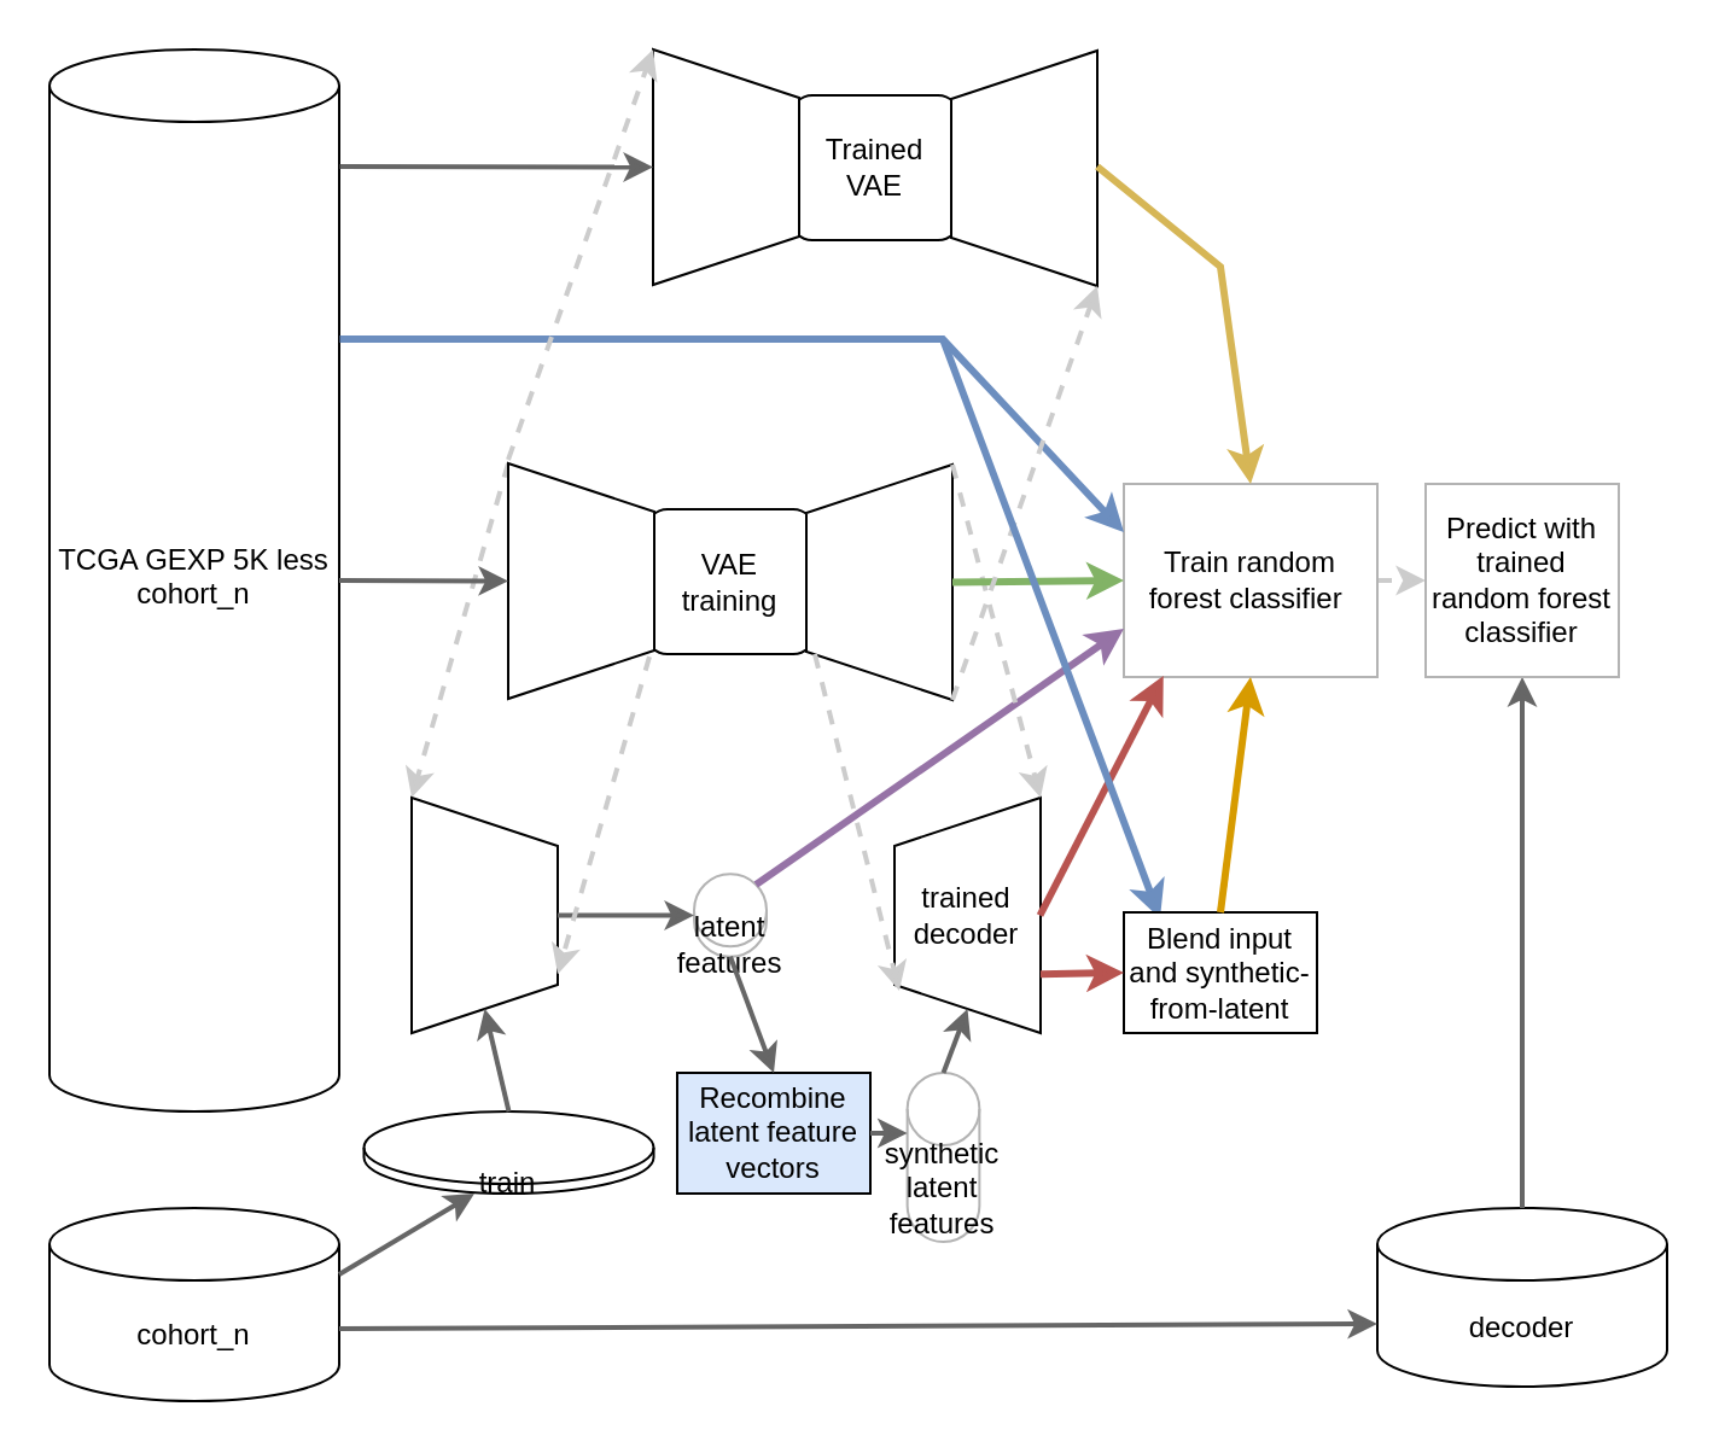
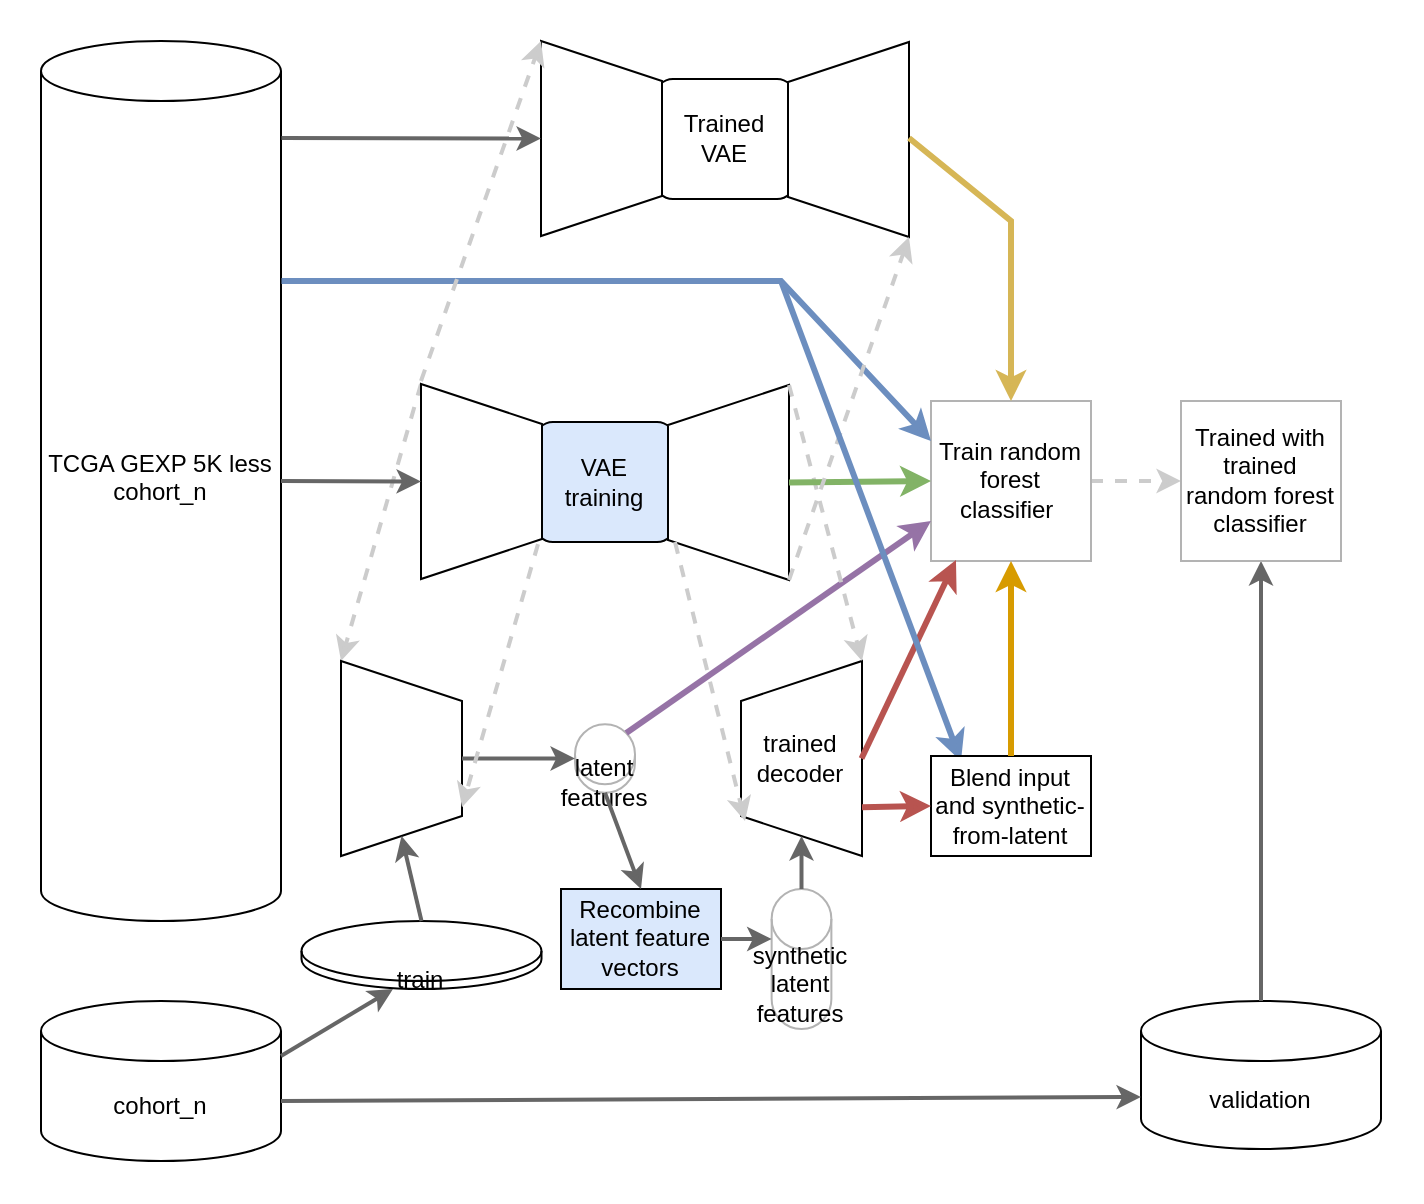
- <mxCell id="21" value="Train random forest classifier&amp;nbsp;" style="whiteSpace=wrap;html=1;aspect=fixed;strokeColor=#B3B3B3;" parent="1" vertex="1"><mxGeometry x="465" y="200" width="105" height="80" as="geometry" /></mxCell>
+ <mxCell id="21" value="Train random forest classifier&amp;nbsp;" style="whiteSpace=wrap;html=1;aspect=fixed;strokeColor=#B3B3B3;" parent="1" vertex="1"><mxGeometry x="465" y="200" width="80" height="80" as="geometry" /></mxCell>
- <mxCell id="25" value="Predict with trained random forest classifier" style="whiteSpace=wrap;html=1;aspect=fixed;strokeColor=#B3B3B3;" parent="1" vertex="1"><mxGeometry x="590" y="200" width="80" height="80" as="geometry" /></mxCell>
+ <mxCell id="25" value="Trained with trained random forest classifier" style="whiteSpace=wrap;html=1;aspect=fixed;strokeColor=#B3B3B3;" parent="1" vertex="1"><mxGeometry x="590" y="200" width="80" height="80" as="geometry" /></mxCell>
- <mxCell id="18" value="VAE&lt;br&gt;training" style="rounded=1;whiteSpace=wrap;html=1;" parent="17" vertex="1"><mxGeometry x="57" y="19" width="70" height="60" as="geometry" /></mxCell>
+ <mxCell id="18" value="VAE&lt;br&gt;training" style="rounded=1;whiteSpace=wrap;html=1;fillColor=#dae8fc;" parent="17" vertex="1"><mxGeometry x="57" y="19" width="70" height="60" as="geometry" /></mxCell>
- <mxCell id="7" value="synthetic latent features" style="shape=cylinder3;whiteSpace=wrap;html=1;boundedLbl=1;backgroundOutline=1;size=15;strokeColor=#B3B3B3;" parent="1" vertex="1"><mxGeometry x="375.32" y="444" width="29.87" height="70" as="geometry" /></mxCell>
+ <mxCell id="7" value="synthetic latent features" style="shape=cylinder3;whiteSpace=wrap;html=1;boundedLbl=1;backgroundOutline=1;size=15;strokeColor=#B3B3B3;" parent="1" vertex="1"><mxGeometry x="385.32" y="444" width="29.87" height="70" as="geometry" /></mxCell>
- <mxCell id="5" value="decoder" style="shape=cylinder3;whiteSpace=wrap;html=1;boundedLbl=1;backgroundOutline=1;size=15;" parent="1" vertex="1"><mxGeometry x="570" y="500" width="120" height="74" as="geometry" /></mxCell>
+ <mxCell id="5" value="validation" style="shape=cylinder3;whiteSpace=wrap;html=1;boundedLbl=1;backgroundOutline=1;size=15;" parent="1" vertex="1"><mxGeometry x="570" y="500" width="120" height="74" as="geometry" /></mxCell>
